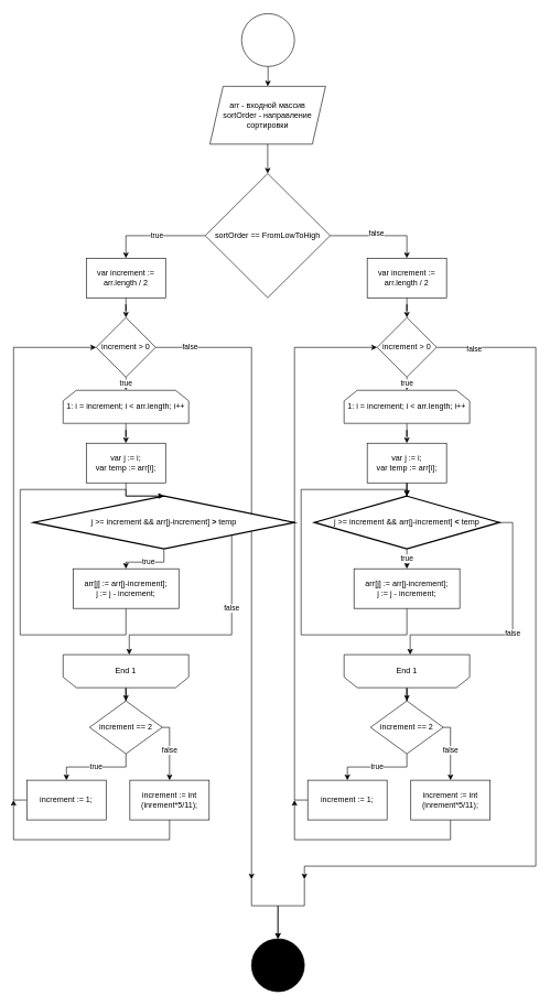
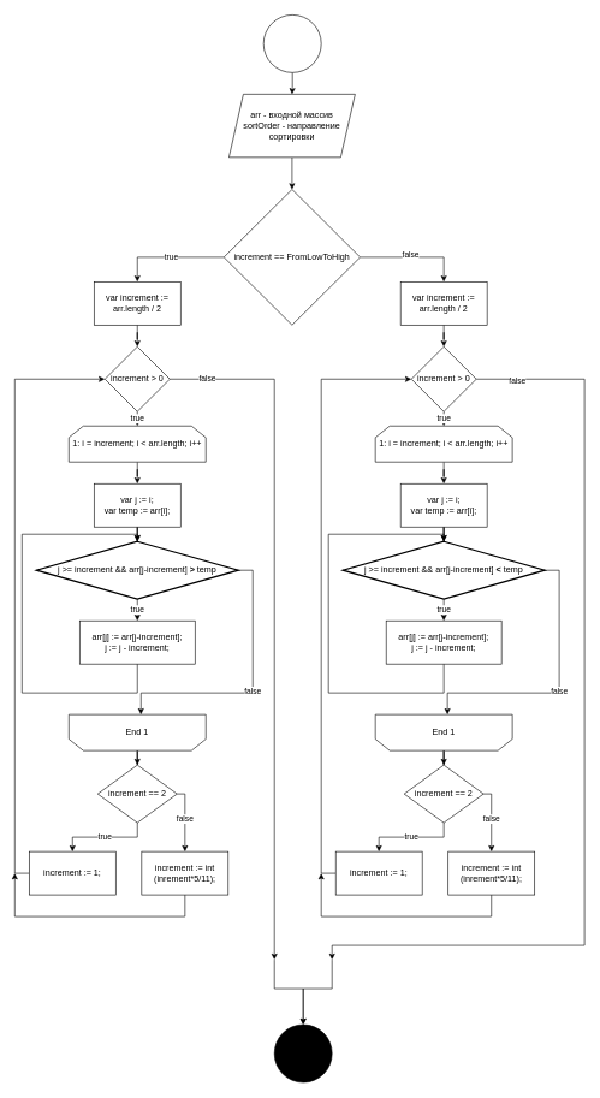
- <mxCell id="6" value="sortOrder == FromLowToHigh" style="rhombus;whiteSpace=wrap;html=1;" parent="1" vertex="1"><mxGeometry x="310" y="262" width="189" height="188" as="geometry" /></mxCell>
+ <mxCell id="6" value="increment == FromLowToHigh" style="rhombus;whiteSpace=wrap;html=1;" parent="1" vertex="1"><mxGeometry x="310" y="262" width="189" height="188" as="geometry" /></mxCell>
- <mxCell id="28" value="j &amp;gt;= increment &amp;amp;&amp;amp; arr[j-increment] &lt;b&gt;&amp;gt;&lt;/b&gt; temp" style="rhombus;whiteSpace=wrap;html=1;strokeWidth=2;" parent="1" vertex="1"><mxGeometry x="50" y="750" width="395" height="80" as="geometry" /></mxCell>
+ <mxCell id="28" value="j &amp;gt;= increment &amp;amp;&amp;amp; arr[j-increment] &lt;b&gt;&amp;gt;&lt;/b&gt; temp" style="rhombus;whiteSpace=wrap;html=1;strokeWidth=2;" parent="1" vertex="1"><mxGeometry x="50" y="750" width="280" height="80" as="geometry" /></mxCell>
